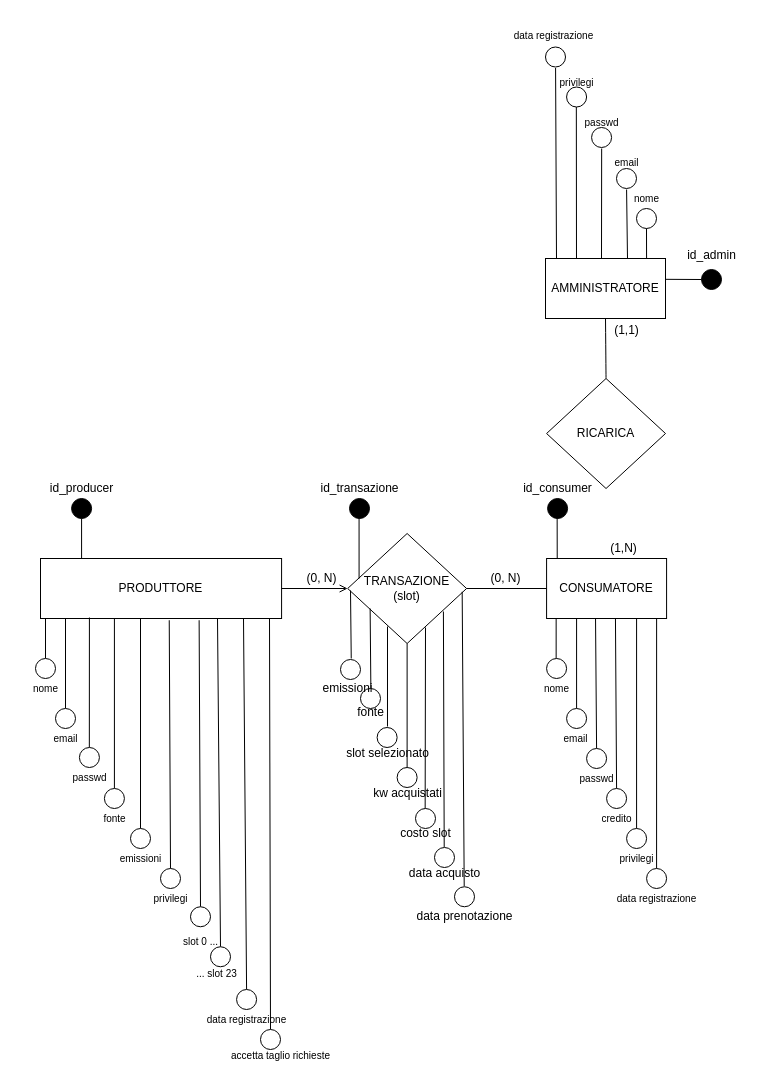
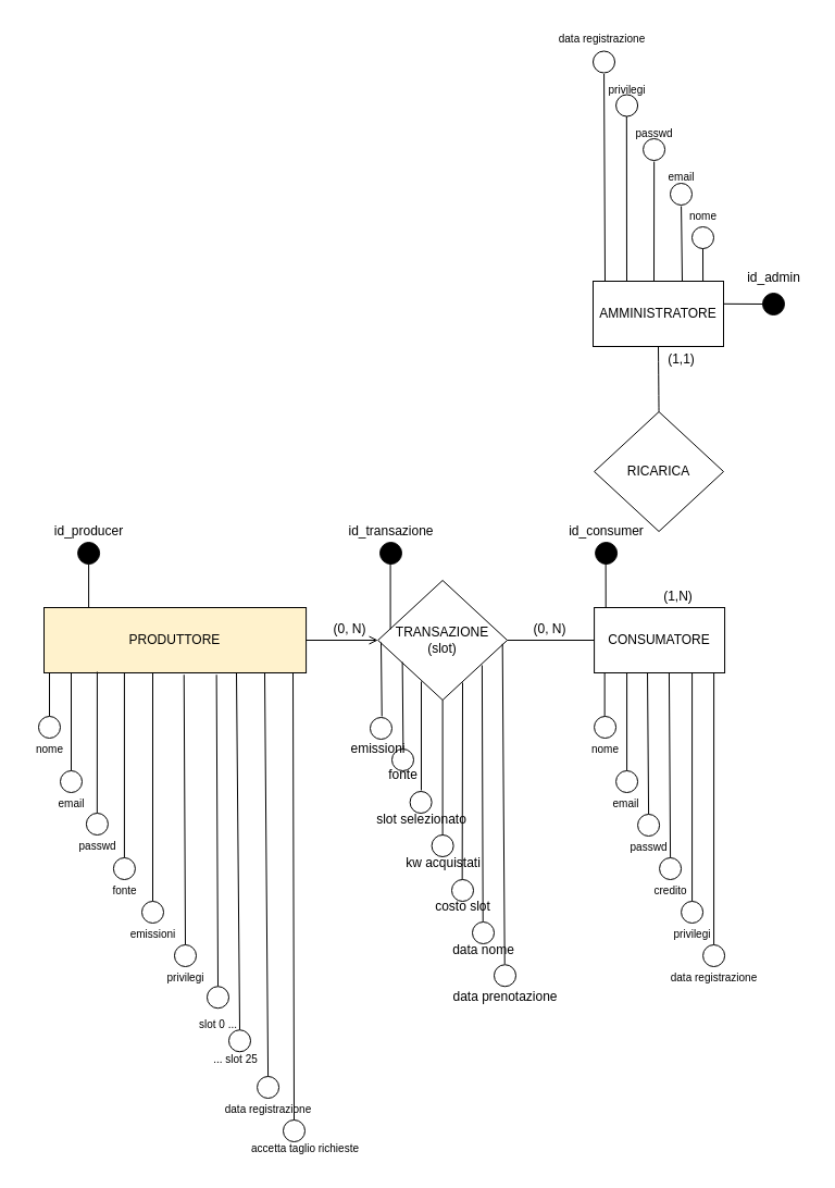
- <mxCell id="2" value="PRODUTTORE" style="rounded=0;whiteSpace=wrap;html=1;" parent="1" vertex="1"><mxGeometry x="40" y="558" width="241.08" height="60" as="geometry" /></mxCell>
+ <mxCell id="2" value="PRODUTTORE" style="rounded=0;whiteSpace=wrap;html=1;fillColor=#fff2cc;" parent="1" vertex="1"><mxGeometry x="40" y="558" width="241.08" height="60" as="geometry" /></mxCell>
- <mxCell id="82" value="data acquisto" style="text;html=1;align=center;verticalAlign=middle;resizable=0;points=[];autosize=1;strokeColor=none;fillColor=none;fontSize=12;" parent="1" vertex="1"><mxGeometry x="399" y="858" width="90" height="30" as="geometry" /></mxCell>
+ <mxCell id="82" value="data nome" style="text;html=1;align=center;verticalAlign=middle;resizable=0;points=[];autosize=1;strokeColor=none;fillColor=none;fontSize=12;" parent="1" vertex="1"><mxGeometry x="399" y="858" width="90" height="30" as="geometry" /></mxCell>
- <mxCell id="62" value="... slot 23" style="text;html=1;align=center;verticalAlign=middle;resizable=0;points=[];autosize=1;strokeColor=none;fillColor=none;fontSize=10;" parent="1" vertex="1"><mxGeometry x="186" y="958" width="60" height="30" as="geometry" /></mxCell>
+ <mxCell id="62" value="... slot 25" style="text;html=1;align=center;verticalAlign=middle;resizable=0;points=[];autosize=1;strokeColor=none;fillColor=none;fontSize=10;" parent="1" vertex="1"><mxGeometry x="186" y="958" width="60" height="30" as="geometry" /></mxCell>
